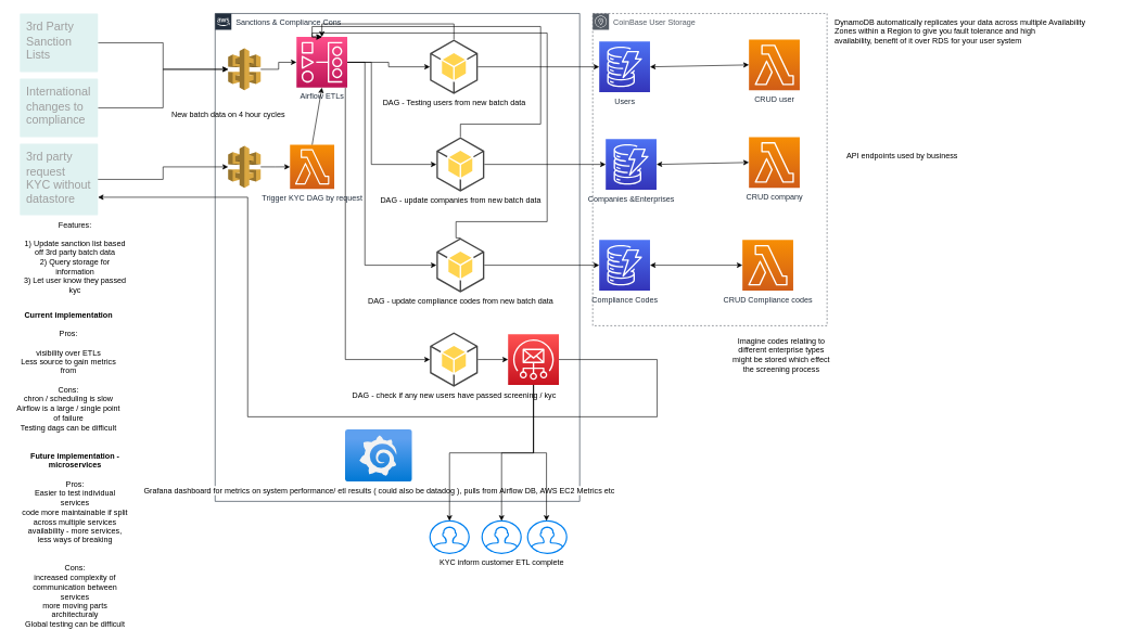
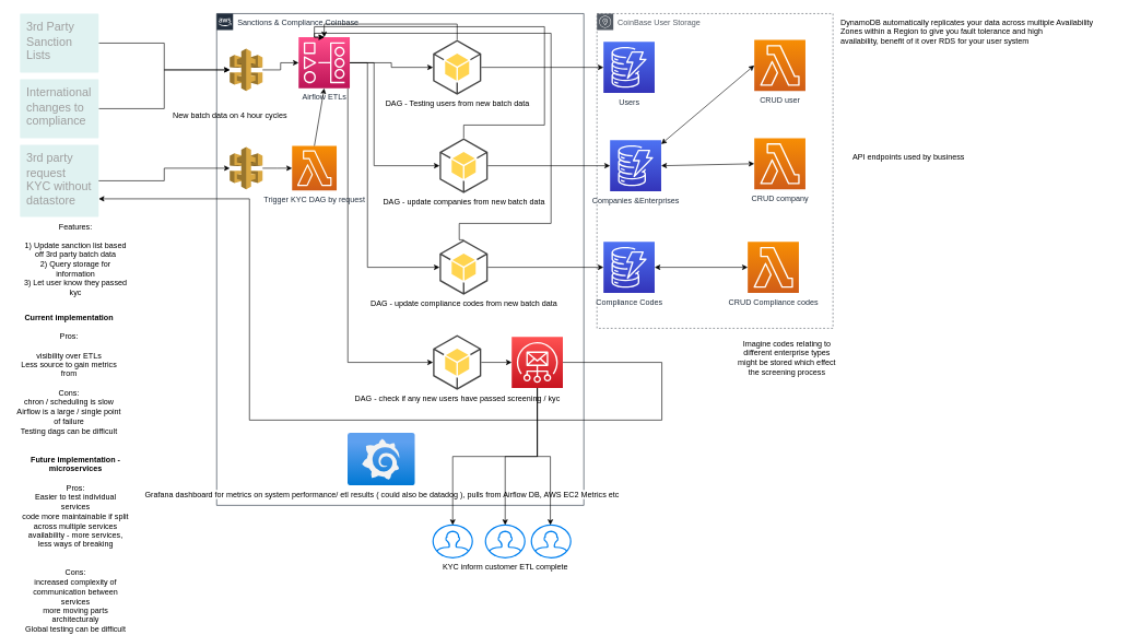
- <mxCell id="2" value="Sanctions &amp;amp; Compliance Cons" style="points=[[0,0],[0.25,0],[0.5,0],[0.75,0],[1,0],[1,0.25],[1,0.5],[1,0.75],[1,1],[0.75,1],[0.5,1],[0.25,1],[0,1],[0,0.75],[0,0.5],[0,0.25]];outlineConnect=0;gradientColor=none;html=1;whiteSpace=wrap;fontSize=12;fontStyle=0;shape=mxgraph.aws4.group;grIcon=mxgraph.aws4.group_aws_cloud_alt;strokeColor=#232F3E;fillColor=none;verticalAlign=top;align=left;spacingLeft=30;fontColor=#232F3E;dashed=0;labelBackgroundColor=#ffffff;container=1;pointerEvents=0;collapsible=0;recursiveResize=0;" parent="1" vertex="1"><mxGeometry x="330" y="20" width="560" height="750" as="geometry" /></mxCell>
+ <mxCell id="2" value="Sanctions &amp;amp; Compliance Coinbase" style="points=[[0,0],[0.25,0],[0.5,0],[0.75,0],[1,0],[1,0.25],[1,0.5],[1,0.75],[1,1],[0.75,1],[0.5,1],[0.25,1],[0,1],[0,0.75],[0,0.5],[0,0.25]];outlineConnect=0;gradientColor=none;html=1;whiteSpace=wrap;fontSize=12;fontStyle=0;shape=mxgraph.aws4.group;grIcon=mxgraph.aws4.group_aws_cloud_alt;strokeColor=#232F3E;fillColor=none;verticalAlign=top;align=left;spacingLeft=30;fontColor=#232F3E;dashed=0;labelBackgroundColor=#ffffff;container=1;pointerEvents=0;collapsible=0;recursiveResize=0;" parent="1" vertex="1"><mxGeometry x="330" y="20" width="560" height="750" as="geometry" /></mxCell>
- <mxCell id="25" value="" style="endArrow=classic;startArrow=classic;html=1;rounded=0;entryX=1;entryY=0.5;entryDx=0;entryDy=0;entryPerimeter=0;exitX=0;exitY=0.5;exitDx=0;exitDy=0;exitPerimeter=0;" edge="1" parent="2" source="22" target="8"><mxGeometry width="50" height="50" relative="1" as="geometry"><mxPoint x="330" y="350" as="sourcePoint" /><mxPoint x="380" y="300" as="targetPoint" /></mxGeometry></mxCell>
+ <mxCell id="25" value="" style="endArrow=classic;startArrow=classic;html=1;rounded=0;exitX=0;exitY=0.5;exitDx=0;exitDy=0;exitPerimeter=0;" edge="1" parent="2" source="22" target="9"><mxGeometry width="50" height="50" relative="1" as="geometry"><mxPoint x="330" y="350" as="sourcePoint" /><mxPoint x="380" y="300" as="targetPoint" /></mxGeometry></mxCell>
